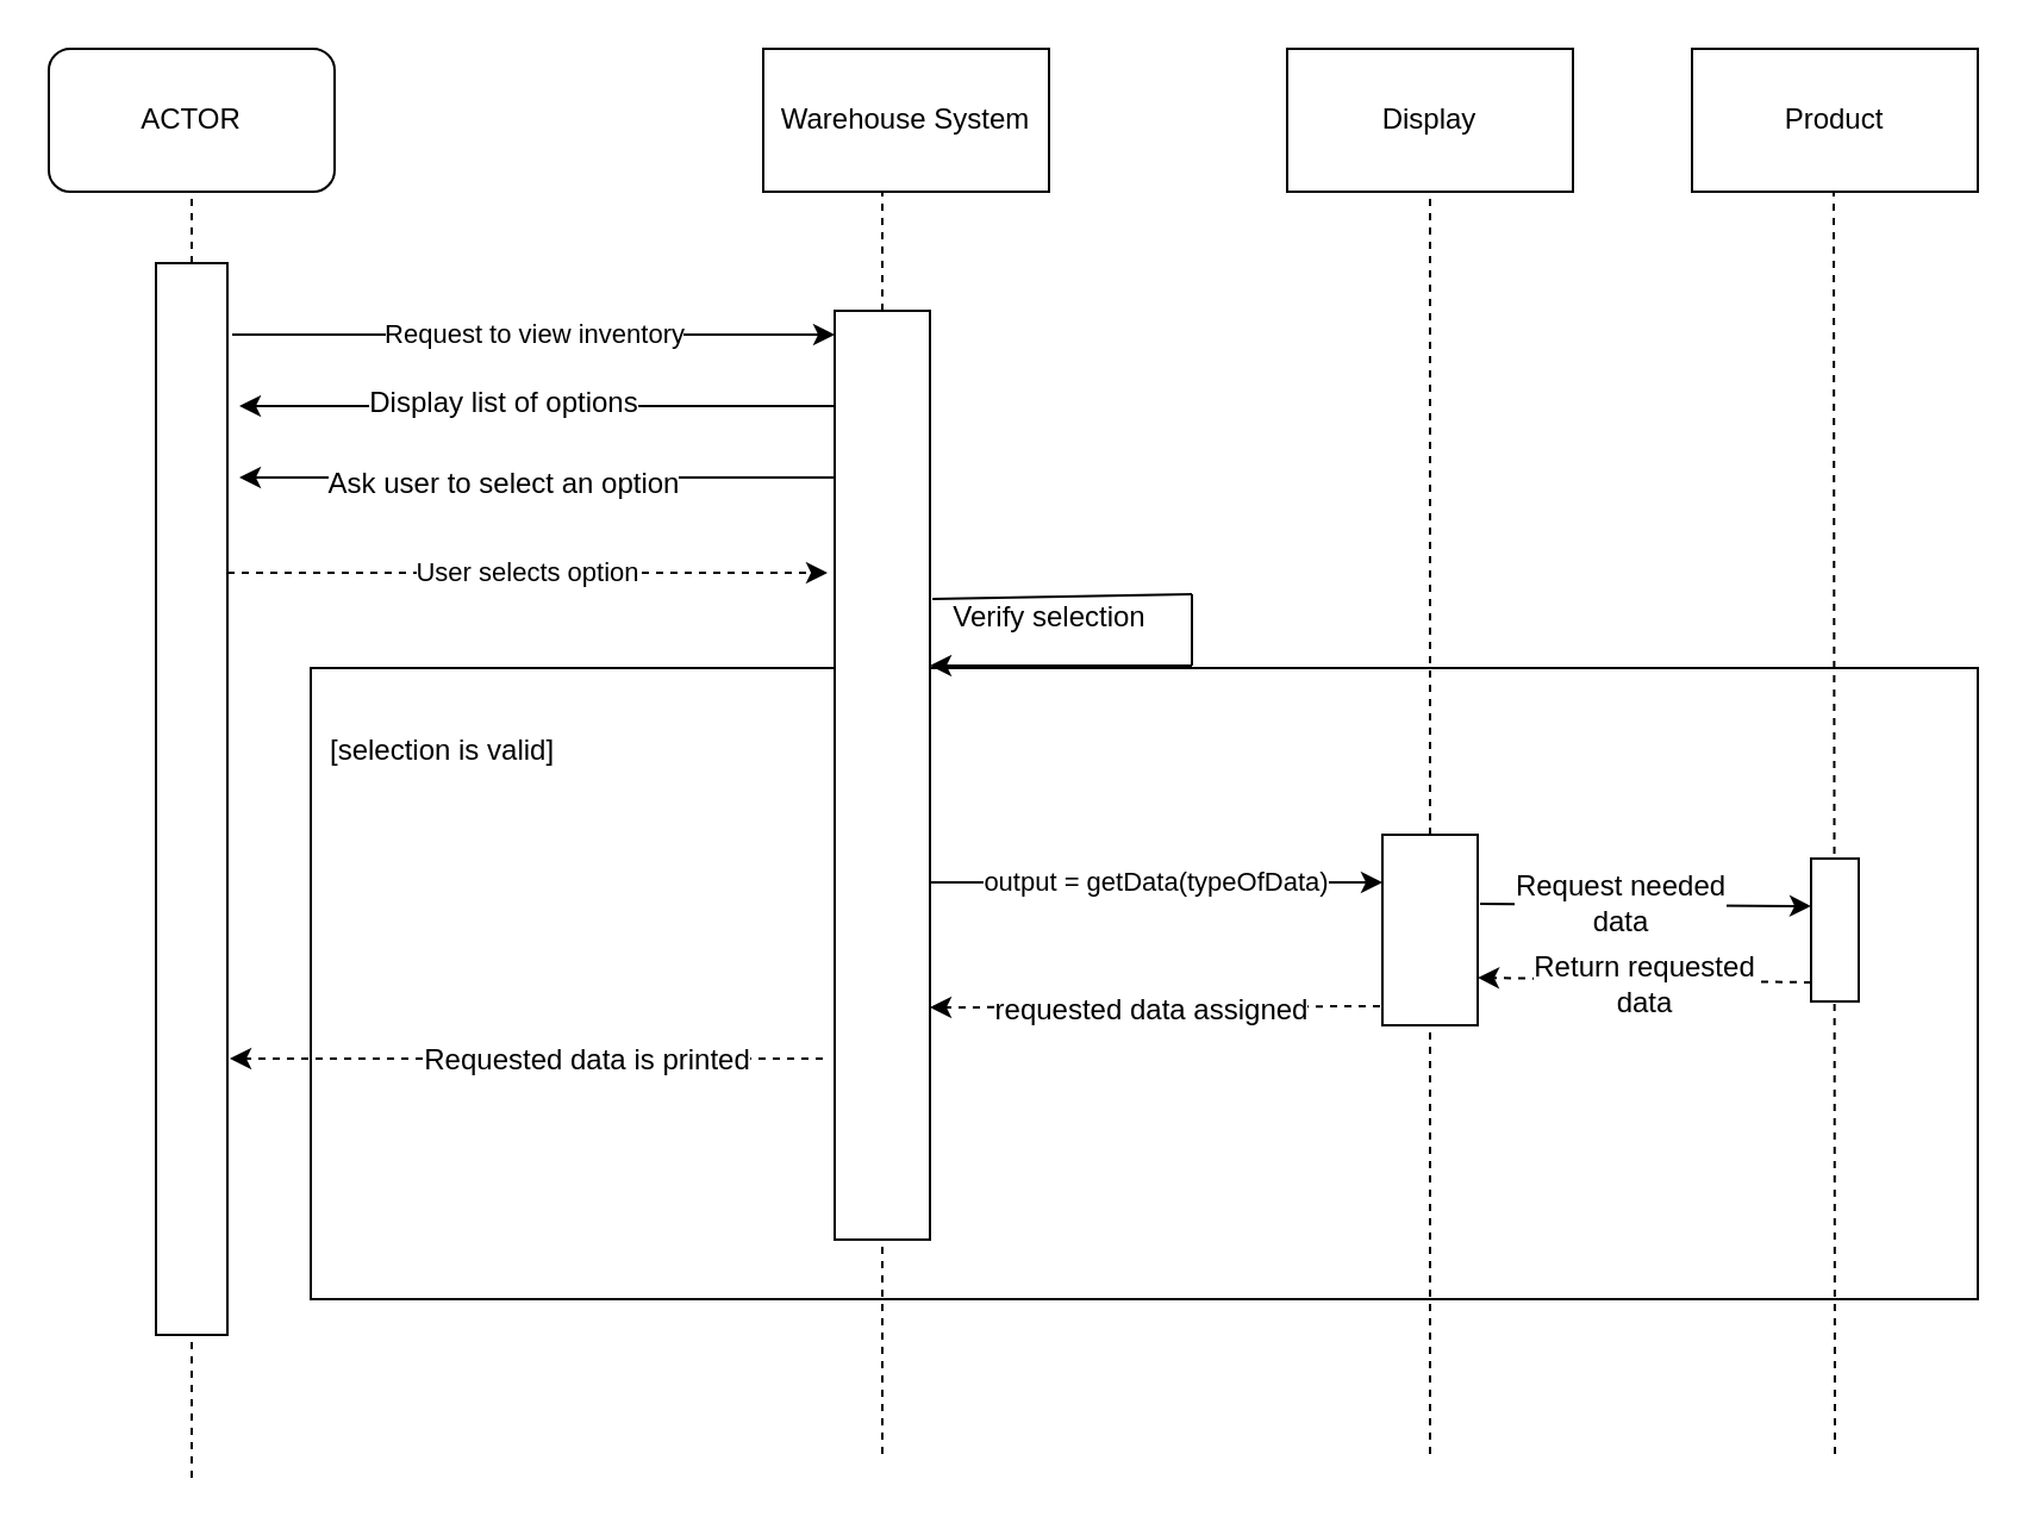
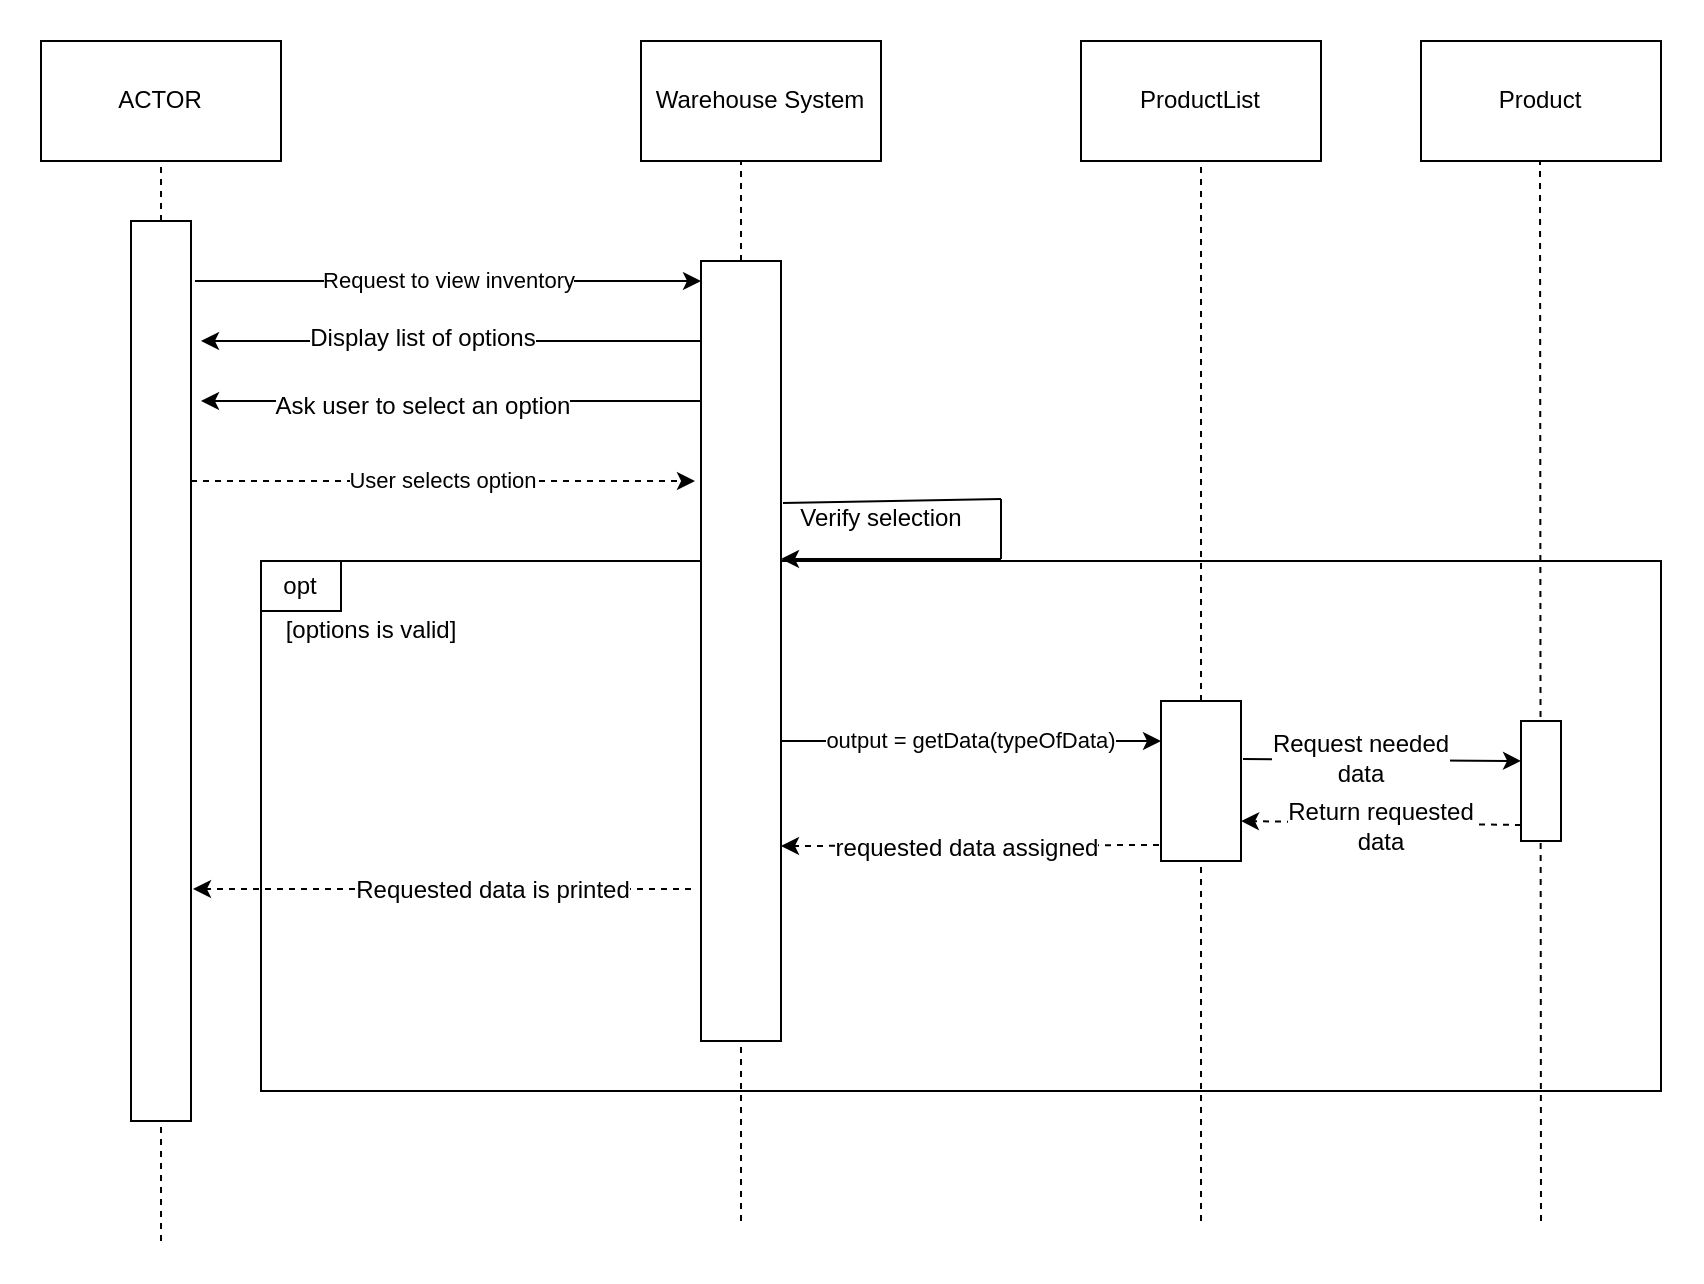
- <mxCell id="4" value="ACTOR" style="whiteSpace=wrap;html=1;rounded=1;" parent="1" vertex="1"><mxGeometry x="20" y="20" width="120" height="60" as="geometry" /></mxCell>
+ <mxCell id="4" value="ACTOR" style="rounded=0;whiteSpace=wrap;html=1;" parent="1" vertex="1"><mxGeometry x="20" y="20" width="120" height="60" as="geometry" /></mxCell>
- <mxCell id="5" value="Display" style="rounded=0;whiteSpace=wrap;html=1;" parent="1" vertex="1"><mxGeometry x="540" y="20" width="120" height="60" as="geometry" /></mxCell>
+ <mxCell id="5" value="ProductList" style="rounded=0;whiteSpace=wrap;html=1;" parent="1" vertex="1"><mxGeometry x="540" y="20" width="120" height="60" as="geometry" /></mxCell>
+ <mxCell id="21" value="opt" style="rounded=0;whiteSpace=wrap;html=1;" parent="1" vertex="1"><mxGeometry x="130" y="280" width="40" height="25" as="geometry" /></mxCell>
- <mxCell id="22" value="[selection is valid]" style="text;html=1;align=center;verticalAlign=middle;resizable=0;points=[];autosize=1;" parent="1" vertex="1"><mxGeometry x="130" y="305" width="110" height="20" as="geometry" /></mxCell>
+ <mxCell id="22" value="[options is valid]" style="text;html=1;align=center;verticalAlign=middle;resizable=0;points=[];autosize=1;" parent="1" vertex="1"><mxGeometry x="130" y="305" width="110" height="20" as="geometry" /></mxCell>
